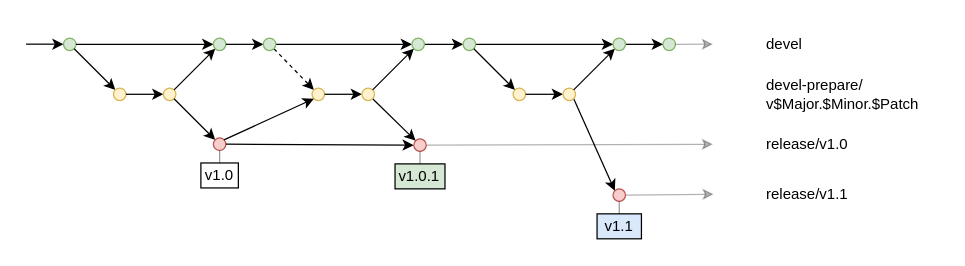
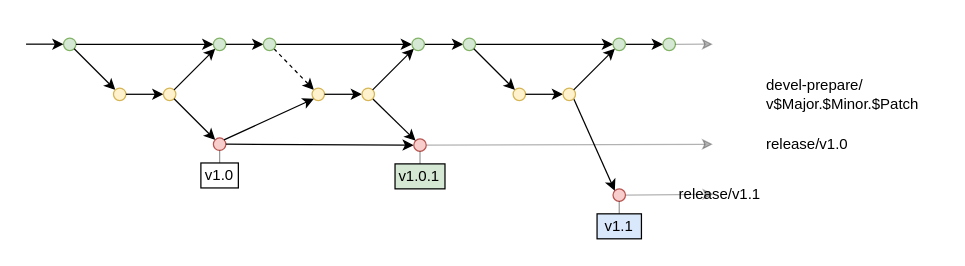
- <mxCell id="9" value="&lt;div&gt;devel&lt;/div&gt;" style="text;html=1;strokeColor=none;fillColor=none;align=left;verticalAlign=middle;whiteSpace=wrap;rounded=0;" parent="1" vertex="1"><mxGeometry x="610.54" y="20" width="60" height="30" as="geometry" /></mxCell>
- <mxCell id="34" value="release/v1.1" style="text;html=1;strokeColor=none;fillColor=none;align=left;verticalAlign=middle;whiteSpace=wrap;rounded=0;" parent="1" vertex="1"><mxGeometry x="610.54" y="140" width="70" height="30" as="geometry" /></mxCell>
+ <mxCell id="34" value="release/v1.1" style="text;html=1;strokeColor=none;fillColor=none;align=left;verticalAlign=middle;whiteSpace=wrap;rounded=0;" parent="1" vertex="1"><mxGeometry x="540.54" y="140" width="70" height="30" as="geometry" /></mxCell>
